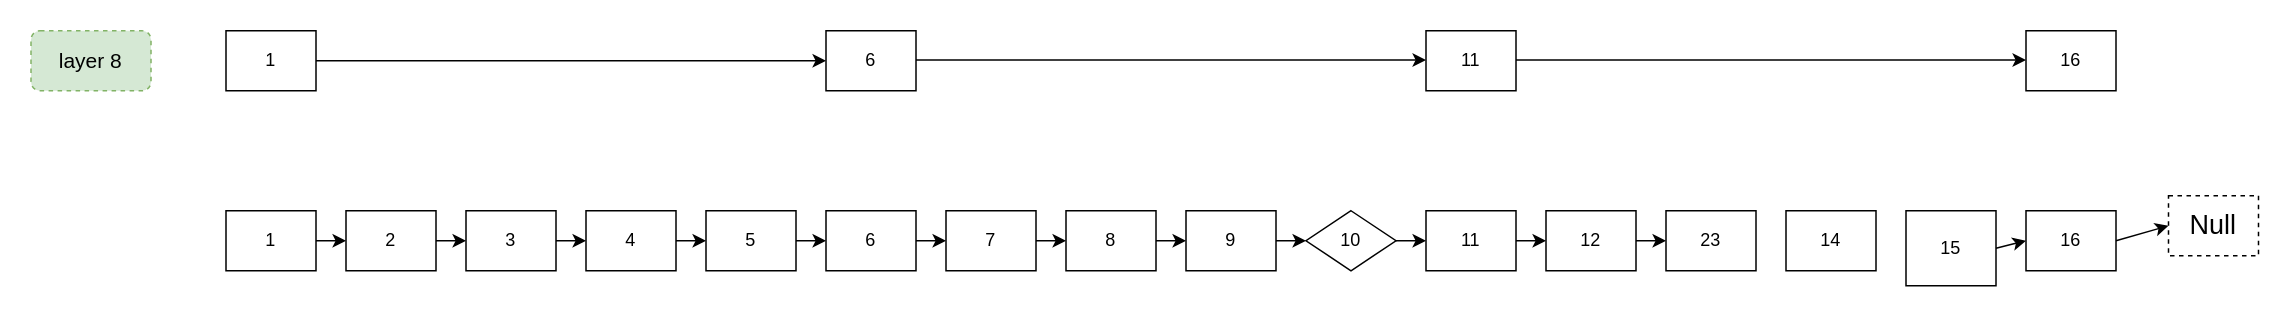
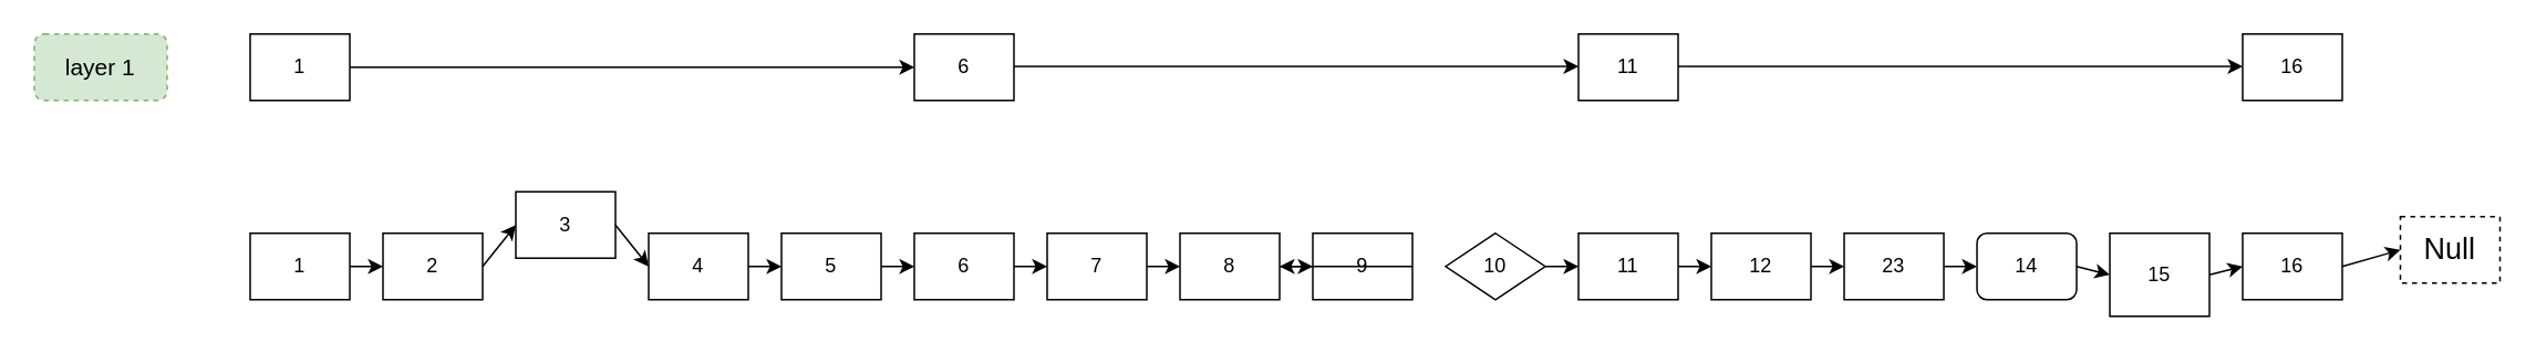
- <mxCell id="35" value="&lt;font style=&quot;font-size: 14px&quot;&gt;layer 8&lt;/font&gt;" style="rounded=1;whiteSpace=wrap;html=1;dashed=1;strokeColor=#82b366;fillColor=#d5e8d4;" vertex="1" parent="1"><mxGeometry x="20" y="20" width="80" height="40" as="geometry" /></mxCell>
+ <mxCell id="35" value="&lt;font style=&quot;font-size: 14px&quot;&gt;layer 1&lt;/font&gt;" style="rounded=1;whiteSpace=wrap;html=1;dashed=1;strokeColor=#82b366;fillColor=#d5e8d4;" vertex="1" parent="1"><mxGeometry x="20" y="20" width="80" height="40" as="geometry" /></mxCell>
- <mxCell id="4" value="3" style="rounded=0;whiteSpace=wrap;html=1;" vertex="1" parent="1"><mxGeometry x="310" y="140" width="60" height="40" as="geometry" /></mxCell>
+ <mxCell id="4" value="3" style="rounded=0;whiteSpace=wrap;html=1;" vertex="1" parent="1"><mxGeometry x="310" y="115" width="60" height="40" as="geometry" /></mxCell>
- <mxCell id="22" value="" style="endArrow=classic;html=1;exitX=1;exitY=0.5;exitDx=0;exitDy=0;entryX=0;entryY=0.5;entryDx=0;entryDy=0;" edge="1" parent="1" source="18" target="19"><mxGeometry width="50" height="50" relative="1" as="geometry"><mxPoint x="1140" y="360" as="sourcePoint" /><mxPoint x="1190" y="310" as="targetPoint" /></mxGeometry></mxCell>
+ <mxCell id="22" value="" style="endArrow=classic;html=1;exitX=1;exitY=0.5;exitDx=0;exitDy=0;" edge="1" parent="1" source="18" target="13"><mxGeometry width="50" height="50" relative="1" as="geometry"><mxPoint x="1140" y="360" as="sourcePoint" /><mxPoint x="1190" y="310" as="targetPoint" /></mxGeometry></mxCell>
+ <mxCell id="31" value="" style="endArrow=classic;html=1;exitX=1;exitY=0.5;exitDx=0;exitDy=0;entryX=0;entryY=0.5;entryDx=0;entryDy=0;" edge="1" parent="1" source="27" target="28"><mxGeometry width="50" height="50" relative="1" as="geometry"><mxPoint x="1460" y="360" as="sourcePoint" /><mxPoint x="1510" y="310" as="targetPoint" /></mxGeometry></mxCell>
- <mxCell id="28" value="14" style="rounded=0;whiteSpace=wrap;html=1;" vertex="1" parent="1"><mxGeometry x="1190" y="140" width="60" height="40" as="geometry" /></mxCell>
+ <mxCell id="28" value="14" style="whiteSpace=wrap;html=1;rounded=1;" vertex="1" parent="1"><mxGeometry x="1190" y="140" width="60" height="40" as="geometry" /></mxCell>
+ <mxCell id="32" value="" style="endArrow=classic;html=1;exitX=1;exitY=0.5;exitDx=0;exitDy=0;entryX=0;entryY=0.5;entryDx=0;entryDy=0;" edge="1" parent="1" source="28" target="29"><mxGeometry width="50" height="50" relative="1" as="geometry"><mxPoint x="1460" y="360" as="sourcePoint" /><mxPoint x="1510" y="310" as="targetPoint" /></mxGeometry></mxCell>
